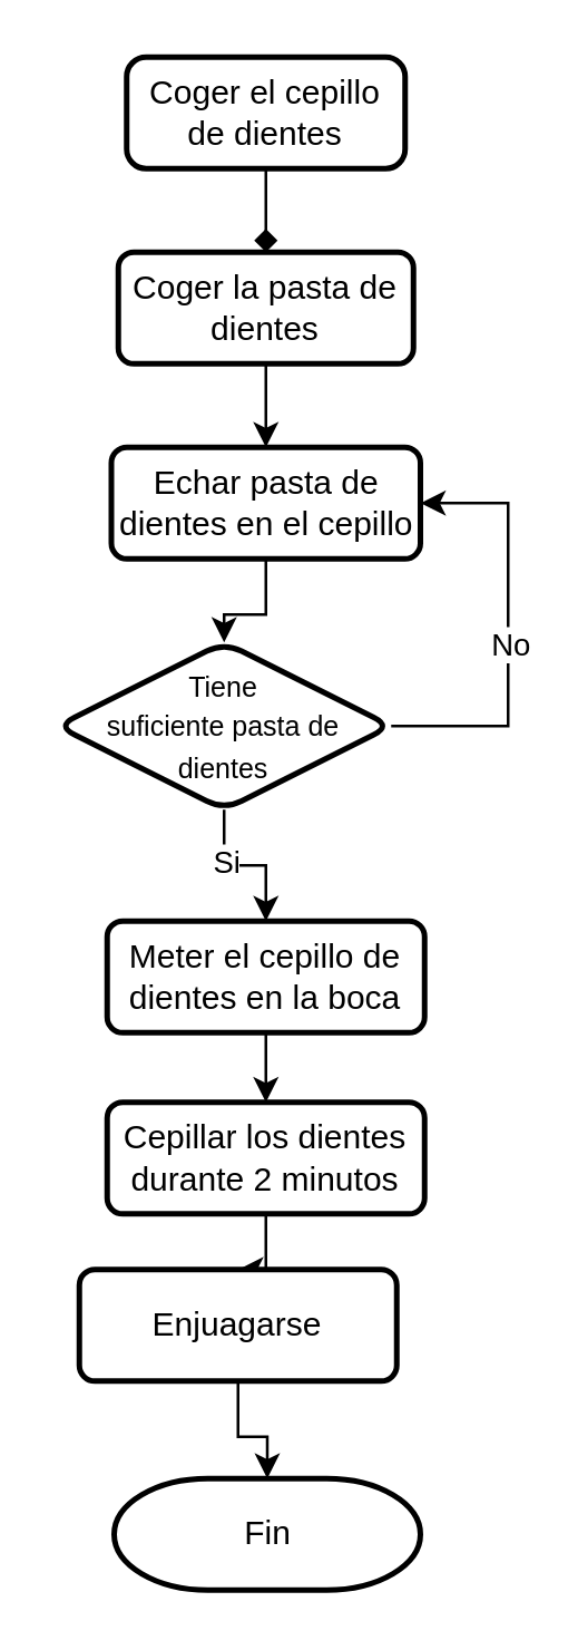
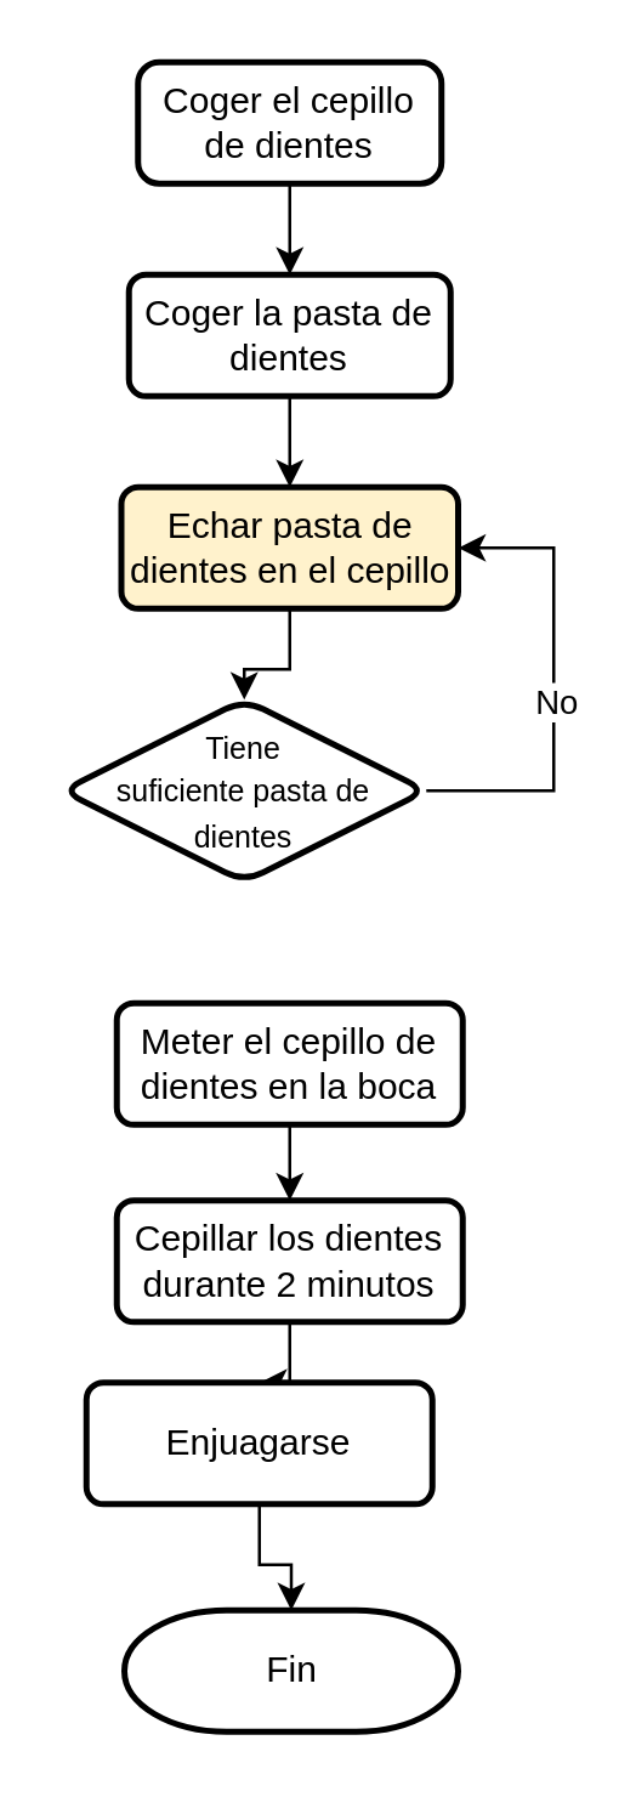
- <mxCell id="2" value="" style="edgeStyle=orthogonalEdgeStyle;rounded=0;orthogonalLoop=1;jettySize=auto;html=1;endArrow=diamond;" edge="1" parent="1" source="3" target="5"><mxGeometry relative="1" as="geometry" /></mxCell>
+ <mxCell id="2" value="" style="edgeStyle=orthogonalEdgeStyle;rounded=0;orthogonalLoop=1;jettySize=auto;html=1;" edge="1" parent="1" source="3" target="5"><mxGeometry relative="1" as="geometry" /></mxCell>
- <mxCell id="7" value="Echar pasta de dientes en el cepillo" style="whiteSpace=wrap;html=1;rounded=1;arcSize=14;strokeWidth=2;" vertex="1" parent="1"><mxGeometry x="39.5" y="160" width="111" height="40" as="geometry" /></mxCell>
+ <mxCell id="7" value="Echar pasta de dientes en el cepillo" style="whiteSpace=wrap;html=1;rounded=1;arcSize=14;strokeWidth=2;fillColor=#fff2cc;" vertex="1" parent="1"><mxGeometry x="39.5" y="160" width="111" height="40" as="geometry" /></mxCell>
- <mxCell id="8" value="" style="edgeStyle=orthogonalEdgeStyle;rounded=0;orthogonalLoop=1;jettySize=auto;html=1;" edge="1" parent="1" source="12" target="14"><mxGeometry relative="1" as="geometry" /></mxCell>
- <mxCell id="9" value="&lt;div&gt;Si&lt;/div&gt;" style="edgeLabel;html=1;align=center;verticalAlign=middle;resizable=0;points=[];" vertex="1" connectable="0" parent="8"><mxGeometry x="-0.35" relative="1" as="geometry"><mxPoint as="offset" /></mxGeometry></mxCell>
